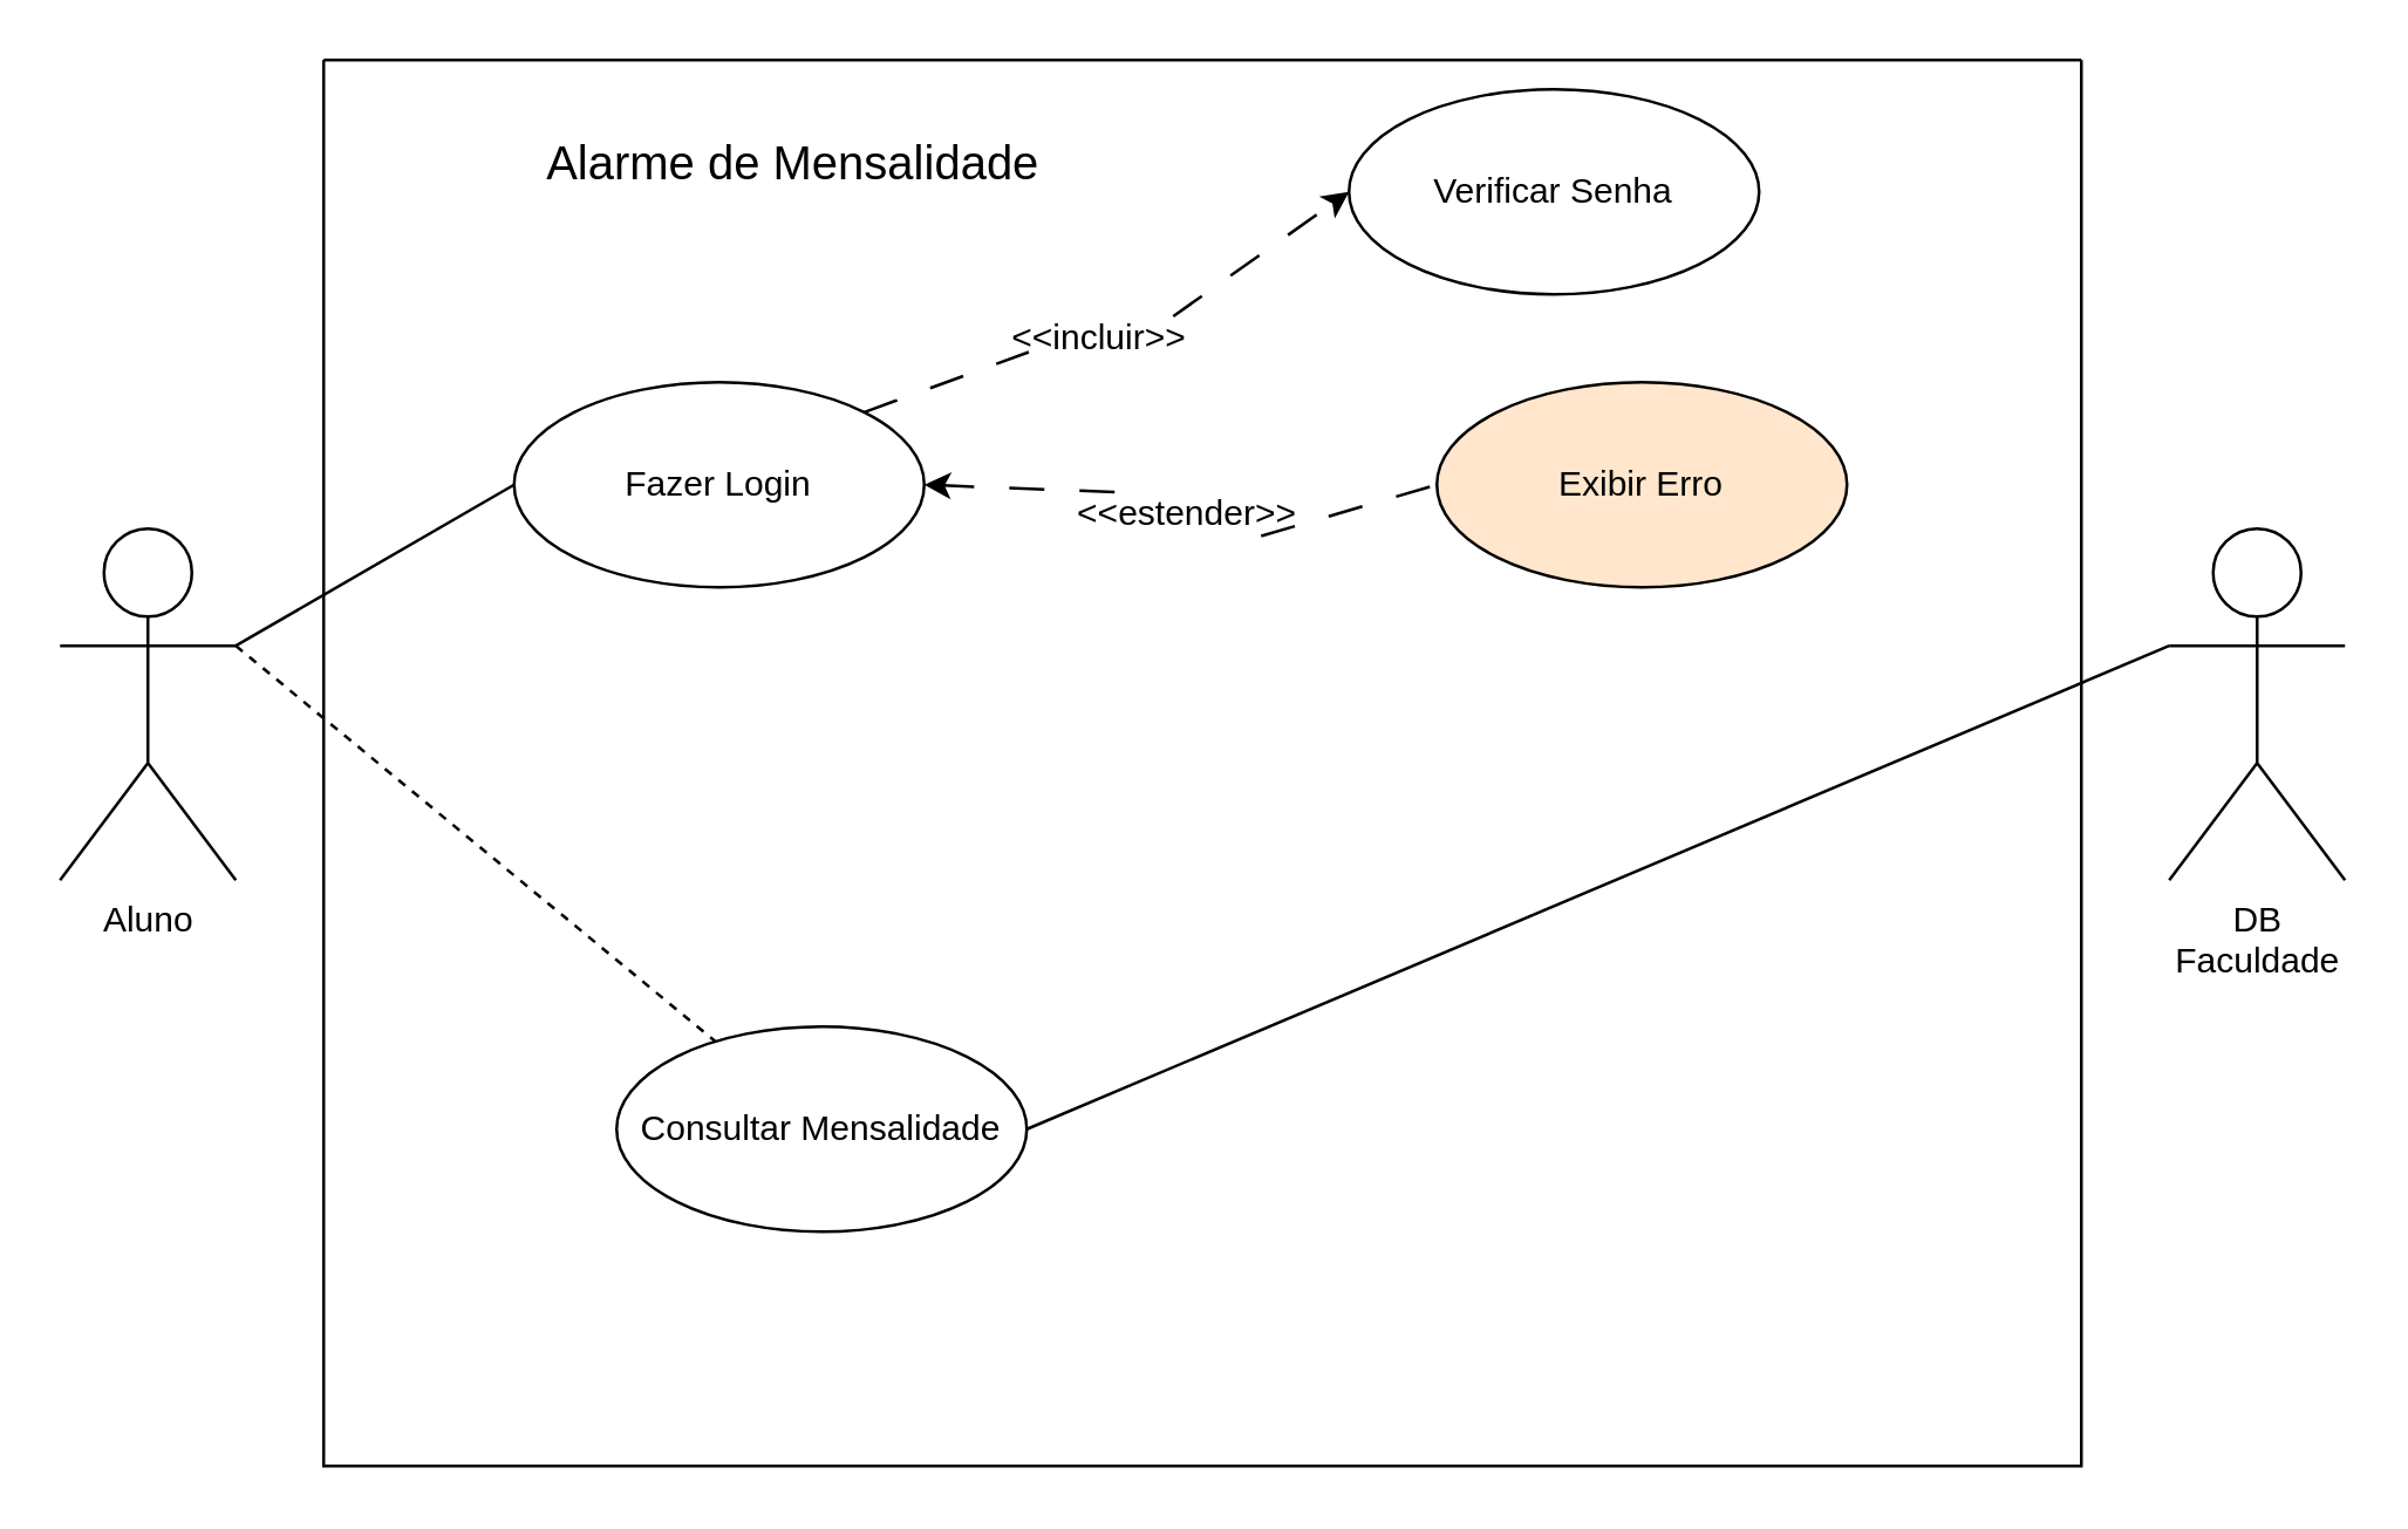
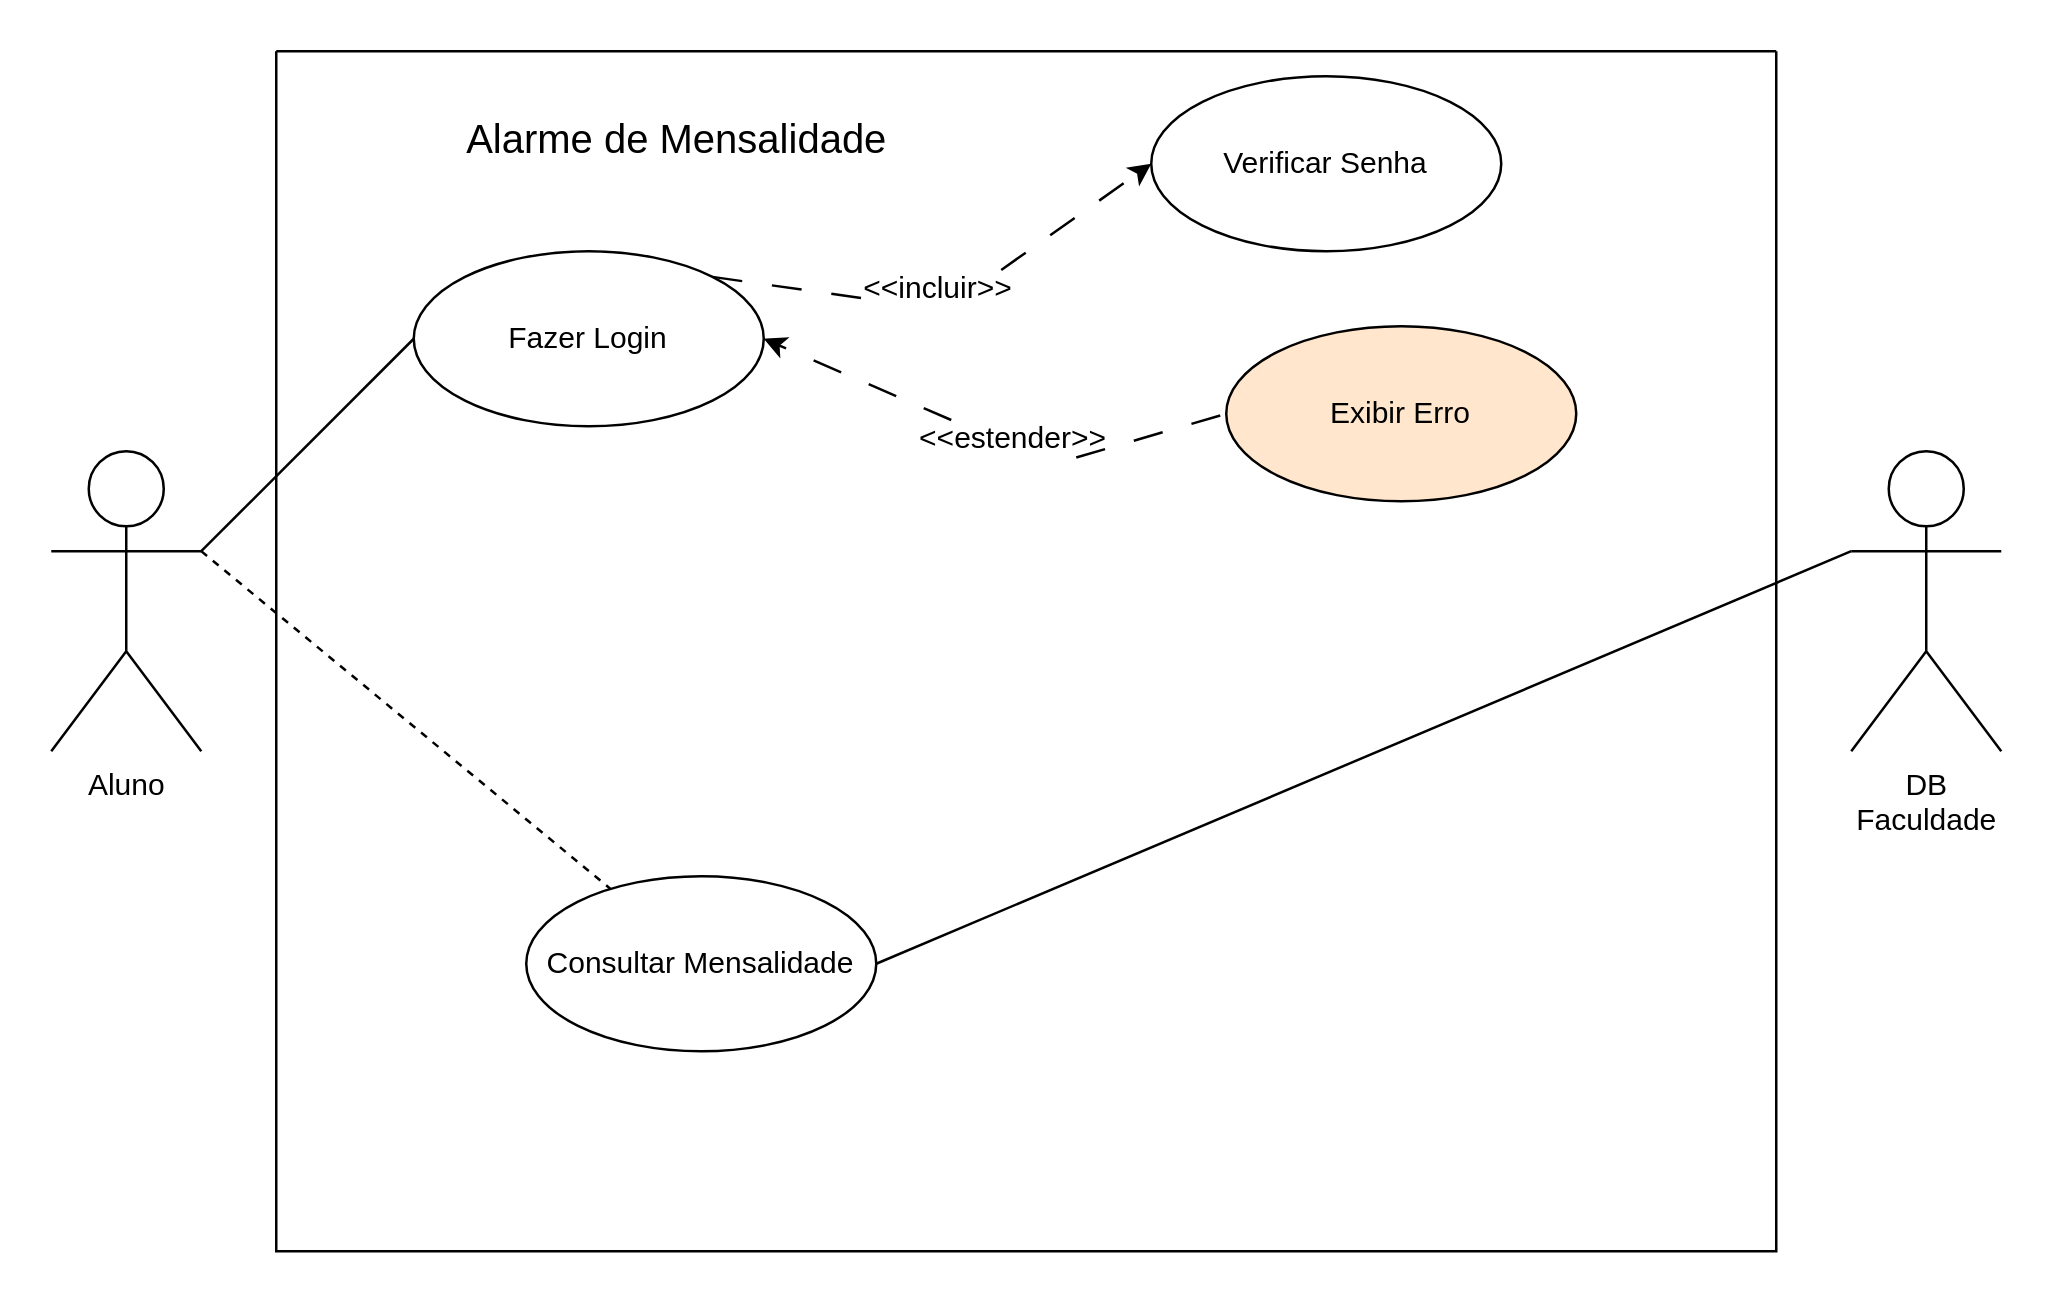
- <mxCell id="4" value="Fazer Login" style="ellipse;whiteSpace=wrap;html=1;" parent="2" vertex="1"><mxGeometry x="65" y="110" width="140" height="70" as="geometry" /></mxCell>
+ <mxCell id="4" value="Fazer Login" style="ellipse;whiteSpace=wrap;html=1;" parent="2" vertex="1"><mxGeometry x="55" y="80" width="140" height="70" as="geometry" /></mxCell>
